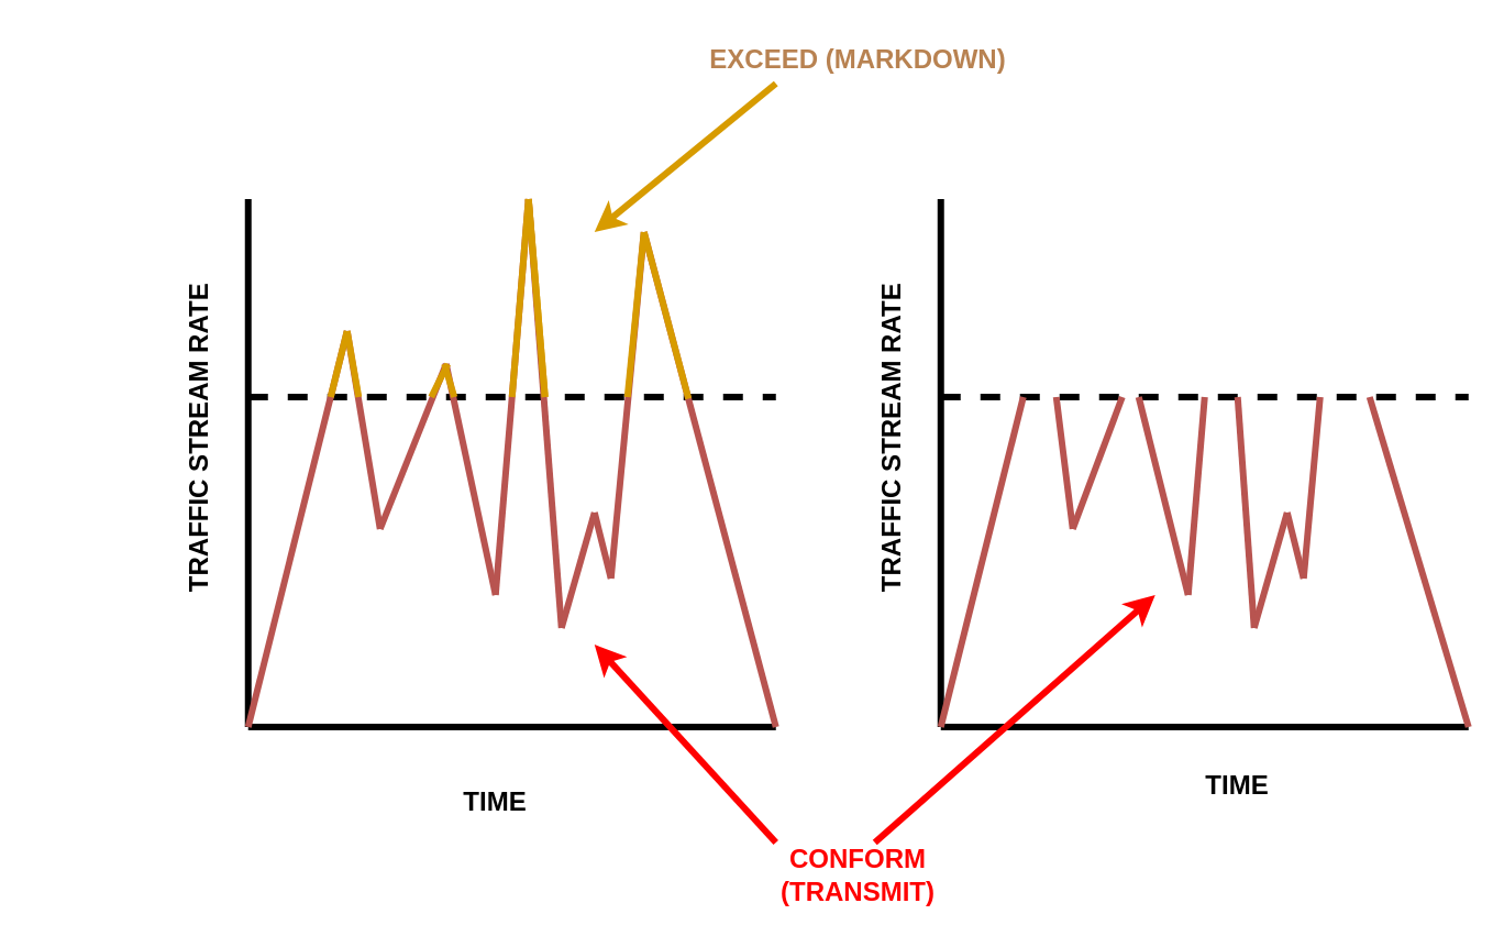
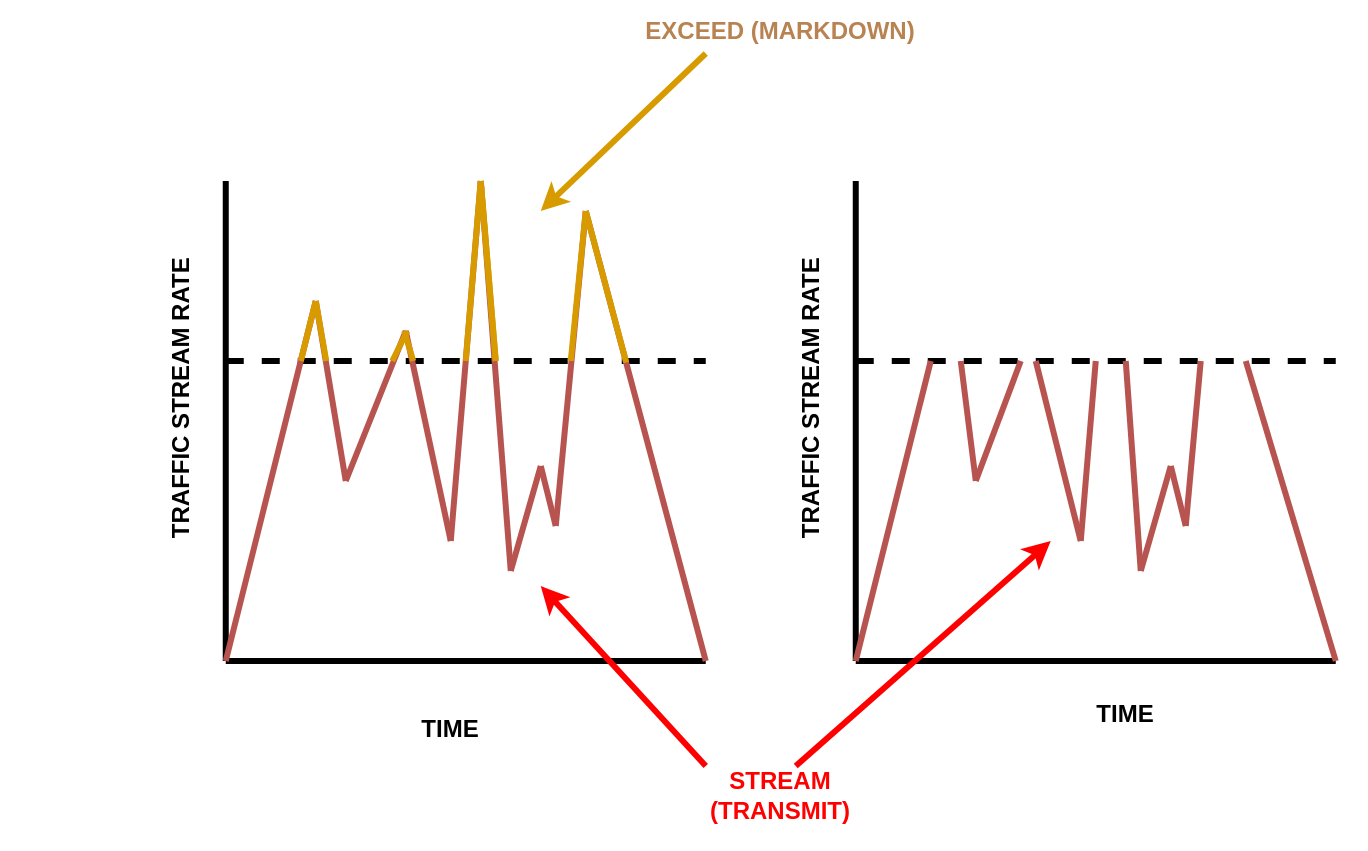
- <mxCell id="41" value="EXCEED (MARKDOWN)" style="text;html=1;strokeColor=none;fillColor=none;align=center;verticalAlign=middle;whiteSpace=wrap;rounded=0;fontSize=16;fontStyle=1;fontColor=#B88251;" vertex="1" parent="1"><mxGeometry x="420" y="20" width="200" height="30" as="geometry" /></mxCell>
+ <mxCell id="41" value="EXCEED (MARKDOWN)" style="text;html=1;strokeColor=none;fillColor=none;align=center;verticalAlign=middle;whiteSpace=wrap;rounded=0;fontSize=16;fontStyle=1;fontColor=#B88251;" vertex="1" parent="1"><mxGeometry x="420" y="5" width="200" height="30" as="geometry" /></mxCell>
- <mxCell id="43" value="CONFORM (TRANSMIT)" style="text;html=1;strokeColor=none;fillColor=none;align=center;verticalAlign=middle;whiteSpace=wrap;rounded=0;fontSize=16;fontStyle=1;fontColor=#FF0000;" vertex="1" parent="1"><mxGeometry x="490" y="515" width="60" height="30" as="geometry" /></mxCell>
+ <mxCell id="43" value="STREAM (TRANSMIT)" style="text;html=1;strokeColor=none;fillColor=none;align=center;verticalAlign=middle;whiteSpace=wrap;rounded=0;fontSize=16;fontStyle=1;fontColor=#FF0000;" vertex="1" parent="1"><mxGeometry x="490" y="515" width="60" height="30" as="geometry" /></mxCell>
